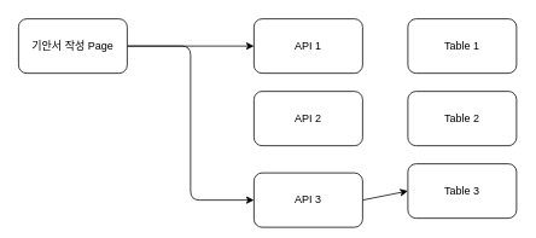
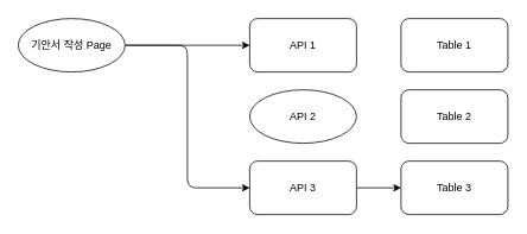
- <mxCell id="4" value="기안서 작성 Page" style="rounded=1;whiteSpace=wrap;html=1;" parent="1" vertex="1"><mxGeometry x="20" y="20" width="120" height="60" as="geometry" /></mxCell>
+ <mxCell id="4" value="기안서 작성 Page" style="ellipse;whiteSpace=wrap;html=1;" parent="1" vertex="1"><mxGeometry x="20" y="20" width="120" height="60" as="geometry" /></mxCell>
- <mxCell id="6" value="API 2" style="rounded=1;whiteSpace=wrap;html=1;" parent="1" vertex="1"><mxGeometry x="280" y="100" width="120" height="60" as="geometry" /></mxCell>
+ <mxCell id="6" value="API 2" style="ellipse;whiteSpace=wrap;html=1;" parent="1" vertex="1"><mxGeometry x="280" y="100" width="120" height="60" as="geometry" /></mxCell>
- <mxCell id="8" value="API 3" style="rounded=1;whiteSpace=wrap;html=1;" parent="1" vertex="1"><mxGeometry x="280" y="190" width="120" height="60" as="geometry" /></mxCell>
+ <mxCell id="8" value="API 3" style="rounded=1;whiteSpace=wrap;html=1;" parent="1" vertex="1"><mxGeometry x="280" y="180" width="120" height="60" as="geometry" /></mxCell>
